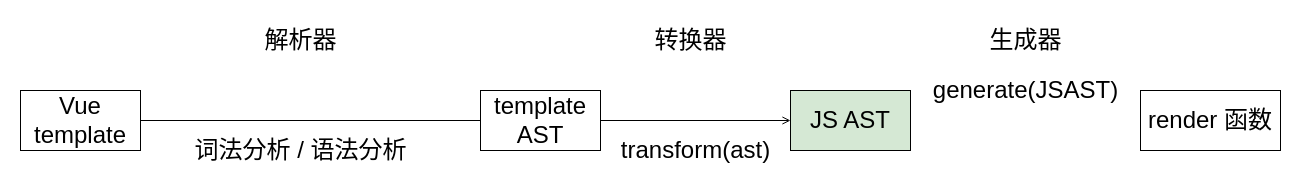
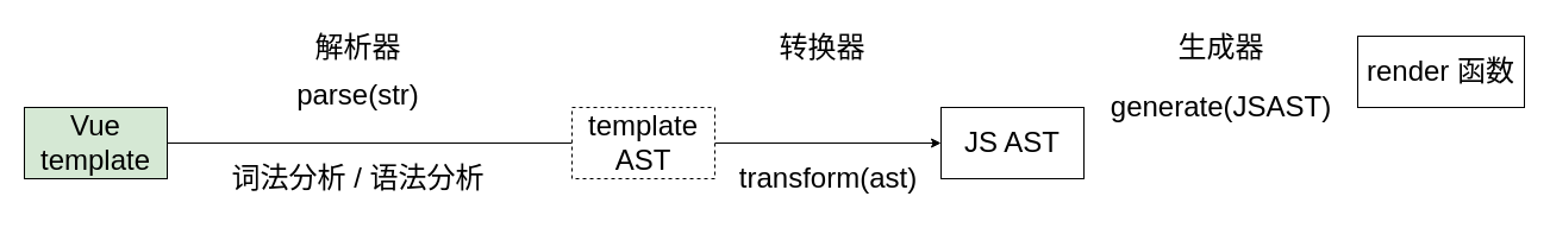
+ <mxCell id="9" value="parse(str)" style="text;html=1;align=center;verticalAlign=middle;resizable=0;points=[];autosize=1;strokeColor=none;fillColor=none;fontSize=24;" parent="1" vertex="1"><mxGeometry x="235" y="60" width="130" height="40" as="geometry" /></mxCell>
- <mxCell id="3" value="&lt;font style=&quot;font-size: 24px;&quot;&gt;Vue template&lt;/font&gt;" style="rounded=0;whiteSpace=wrap;html=1;" parent="1" vertex="1"><mxGeometry x="20" y="90" width="120" height="60" as="geometry" /></mxCell>
+ <mxCell id="3" value="&lt;font style=&quot;font-size: 24px;&quot;&gt;Vue template&lt;/font&gt;" style="rounded=0;whiteSpace=wrap;html=1;fillColor=#d5e8d4;" parent="1" vertex="1"><mxGeometry x="20" y="90" width="120" height="60" as="geometry" /></mxCell>
- <mxCell id="5" value="&lt;font style=&quot;font-size: 24px;&quot;&gt;template AST&lt;/font&gt;" style="rounded=0;whiteSpace=wrap;html=1;" parent="1" vertex="1"><mxGeometry x="480" y="90" width="120" height="60" as="geometry" /></mxCell>
+ <mxCell id="5" value="&lt;font style=&quot;font-size: 24px;&quot;&gt;template AST&lt;/font&gt;" style="rounded=0;whiteSpace=wrap;html=1;dashed=1;" parent="1" vertex="1"><mxGeometry x="480" y="90" width="120" height="60" as="geometry" /></mxCell>
- <mxCell id="4" value="" style="edgeStyle=none;html=1;endArrow=open;" parent="1" source="5" target="6" edge="1"><mxGeometry relative="1" as="geometry" /></mxCell>
+ <mxCell id="4" value="" style="edgeStyle=none;html=1;" parent="1" source="5" target="6" edge="1"><mxGeometry relative="1" as="geometry" /></mxCell>
- <mxCell id="6" value="&lt;font style=&quot;font-size: 24px;&quot;&gt;JS AST&lt;/font&gt;" style="rounded=0;whiteSpace=wrap;html=1;fillColor=#d5e8d4;" parent="1" vertex="1"><mxGeometry x="790" y="90" width="120" height="60" as="geometry" /></mxCell>
+ <mxCell id="6" value="&lt;font style=&quot;font-size: 24px;&quot;&gt;JS AST&lt;/font&gt;" style="rounded=0;whiteSpace=wrap;html=1;" parent="1" vertex="1"><mxGeometry x="790" y="90" width="120" height="60" as="geometry" /></mxCell>
- <mxCell id="7" value="&lt;font style=&quot;font-size: 24px;&quot;&gt;render 函数&lt;/font&gt;" style="whiteSpace=wrap;html=1;rounded=0;" parent="1" vertex="1"><mxGeometry x="1140" y="90" width="140" height="60" as="geometry" /></mxCell>
+ <mxCell id="7" value="&lt;font style=&quot;font-size: 24px;&quot;&gt;render 函数&lt;/font&gt;" style="whiteSpace=wrap;html=1;rounded=0;" parent="1" vertex="1"><mxGeometry x="1140" y="30" width="140" height="60" as="geometry" /></mxCell>
